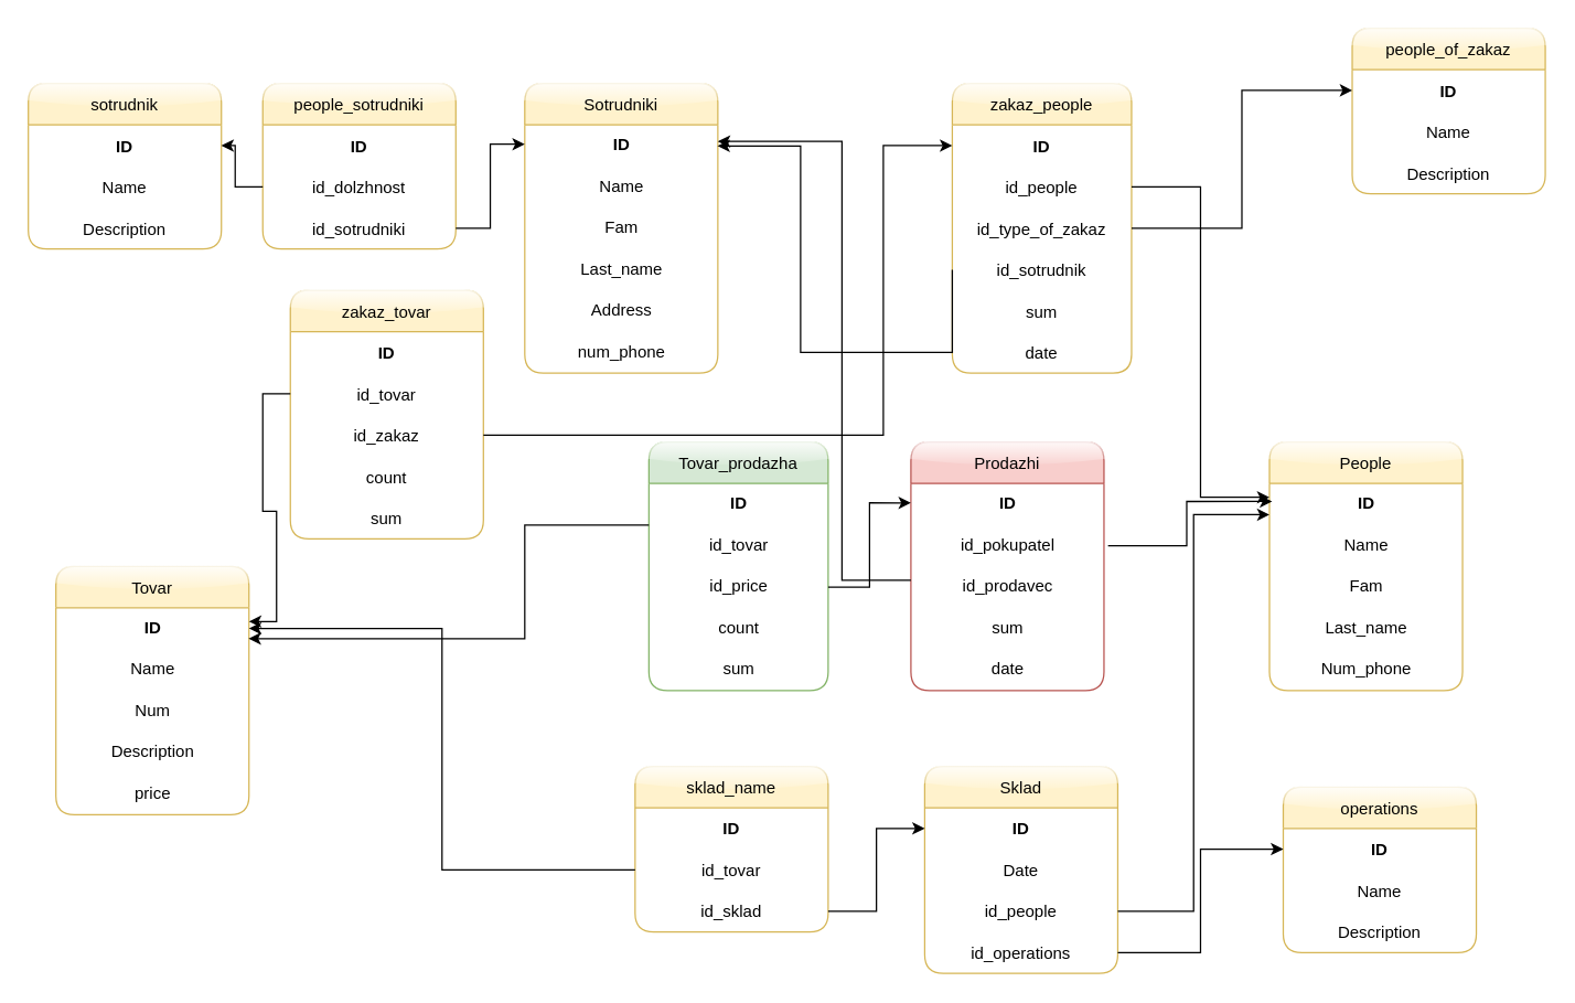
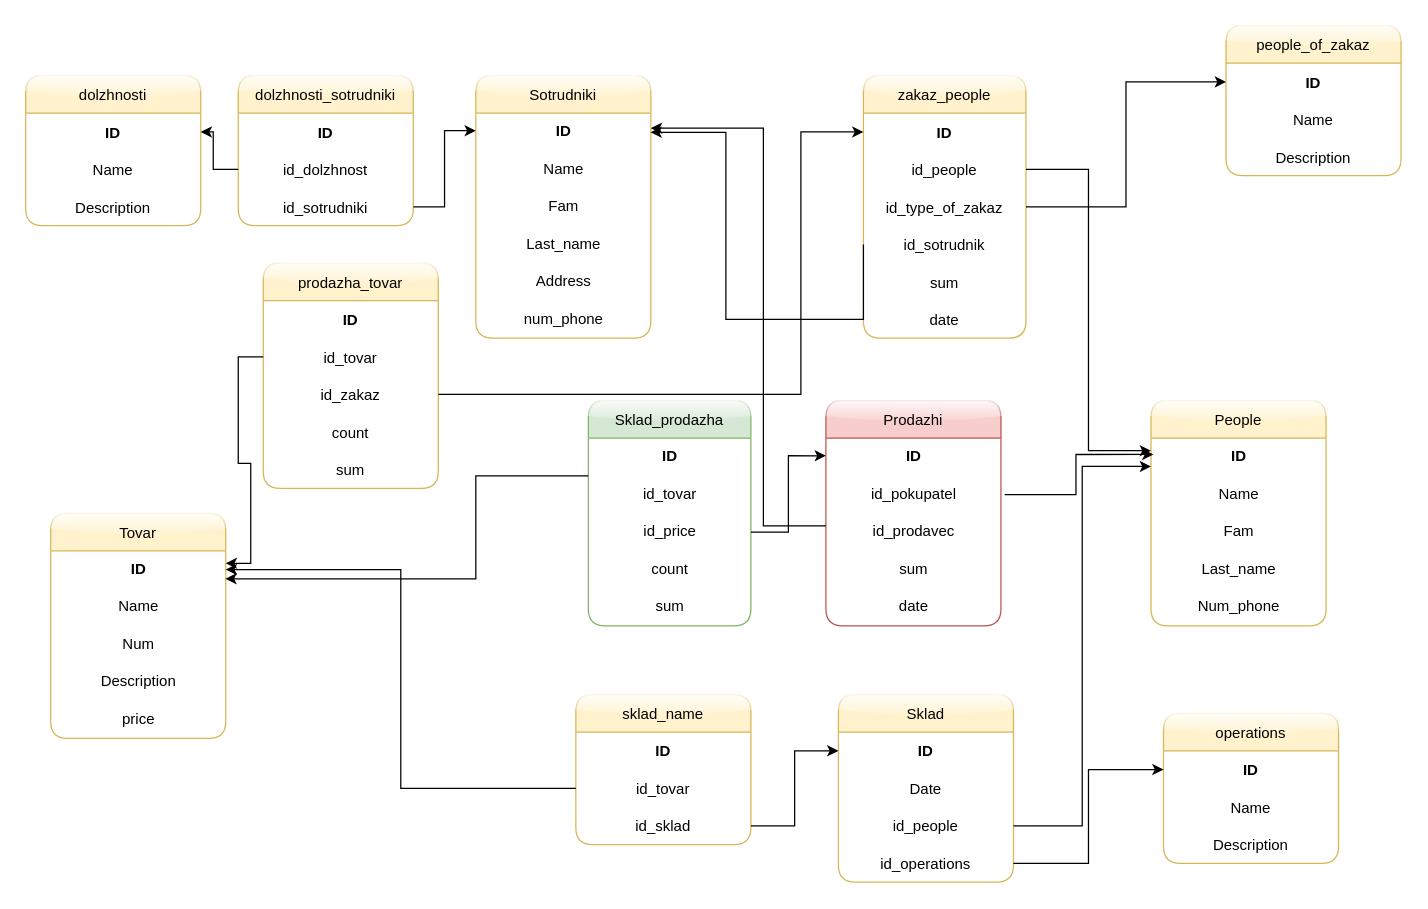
- <mxCell id="36" value="sotrudnik" style="swimlane;fontStyle=0;childLayout=stackLayout;horizontal=1;startSize=30;horizontalStack=0;resizeParent=1;resizeParentMax=0;resizeLast=0;collapsible=1;marginBottom=0;rounded=1;shadow=0;glass=1;sketch=0;gradientColor=none;fillColor=#fff2cc;strokeColor=#d6b656;swimlaneFillColor=default;" vertex="1" parent="1"><mxGeometry x="20" y="60" width="140" height="120" as="geometry" /></mxCell>
+ <mxCell id="36" value="dolzhnosti" style="swimlane;fontStyle=0;childLayout=stackLayout;horizontal=1;startSize=30;horizontalStack=0;resizeParent=1;resizeParentMax=0;resizeLast=0;collapsible=1;marginBottom=0;rounded=1;shadow=0;glass=1;sketch=0;gradientColor=none;fillColor=#fff2cc;strokeColor=#d6b656;swimlaneFillColor=default;" vertex="1" parent="1"><mxGeometry x="20" y="60" width="140" height="120" as="geometry" /></mxCell>
- <mxCell id="40" value="people_sotrudniki" style="swimlane;fontStyle=0;childLayout=stackLayout;horizontal=1;startSize=30;horizontalStack=0;resizeParent=1;resizeParentMax=0;resizeLast=0;collapsible=1;marginBottom=0;rounded=1;shadow=0;glass=1;sketch=0;gradientColor=none;fillColor=#fff2cc;strokeColor=#d6b656;swimlaneFillColor=default;" vertex="1" parent="1"><mxGeometry x="190" y="60" width="140" height="120" as="geometry" /></mxCell>
+ <mxCell id="40" value="dolzhnosti_sotrudniki" style="swimlane;fontStyle=0;childLayout=stackLayout;horizontal=1;startSize=30;horizontalStack=0;resizeParent=1;resizeParentMax=0;resizeLast=0;collapsible=1;marginBottom=0;rounded=1;shadow=0;glass=1;sketch=0;gradientColor=none;fillColor=#fff2cc;strokeColor=#d6b656;swimlaneFillColor=default;" vertex="1" parent="1"><mxGeometry x="190" y="60" width="140" height="120" as="geometry" /></mxCell>
- <mxCell id="71" value="zakaz_tovar" style="swimlane;fontStyle=0;childLayout=stackLayout;horizontal=1;startSize=30;horizontalStack=0;resizeParent=1;resizeParentMax=0;resizeLast=0;collapsible=1;marginBottom=0;rounded=1;shadow=0;glass=1;sketch=0;gradientColor=none;fillColor=#fff2cc;strokeColor=#d6b656;swimlaneFillColor=default;" vertex="1" parent="1"><mxGeometry x="210" y="210" width="140" height="180" as="geometry" /></mxCell>
+ <mxCell id="71" value="prodazha_tovar" style="swimlane;fontStyle=0;childLayout=stackLayout;horizontal=1;startSize=30;horizontalStack=0;resizeParent=1;resizeParentMax=0;resizeLast=0;collapsible=1;marginBottom=0;rounded=1;shadow=0;glass=1;sketch=0;gradientColor=none;fillColor=#fff2cc;strokeColor=#d6b656;swimlaneFillColor=default;" vertex="1" parent="1"><mxGeometry x="210" y="210" width="140" height="180" as="geometry" /></mxCell>
- <mxCell id="15" value="Tovar_prodazha" style="swimlane;fontStyle=0;childLayout=stackLayout;horizontal=1;startSize=30;horizontalStack=0;resizeParent=1;resizeParentMax=0;resizeLast=0;collapsible=1;marginBottom=0;fillColor=#d5e8d4;strokeColor=#82b366;swimlaneFillColor=default;rounded=1;shadow=0;sketch=0;glass=1;" vertex="1" parent="1"><mxGeometry x="470" y="320" width="130" height="180" as="geometry" /></mxCell>
+ <mxCell id="15" value="Sklad_prodazha" style="swimlane;fontStyle=0;childLayout=stackLayout;horizontal=1;startSize=30;horizontalStack=0;resizeParent=1;resizeParentMax=0;resizeLast=0;collapsible=1;marginBottom=0;fillColor=#d5e8d4;strokeColor=#82b366;swimlaneFillColor=default;rounded=1;shadow=0;sketch=0;glass=1;" vertex="1" parent="1"><mxGeometry x="470" y="320" width="130" height="180" as="geometry" /></mxCell>
